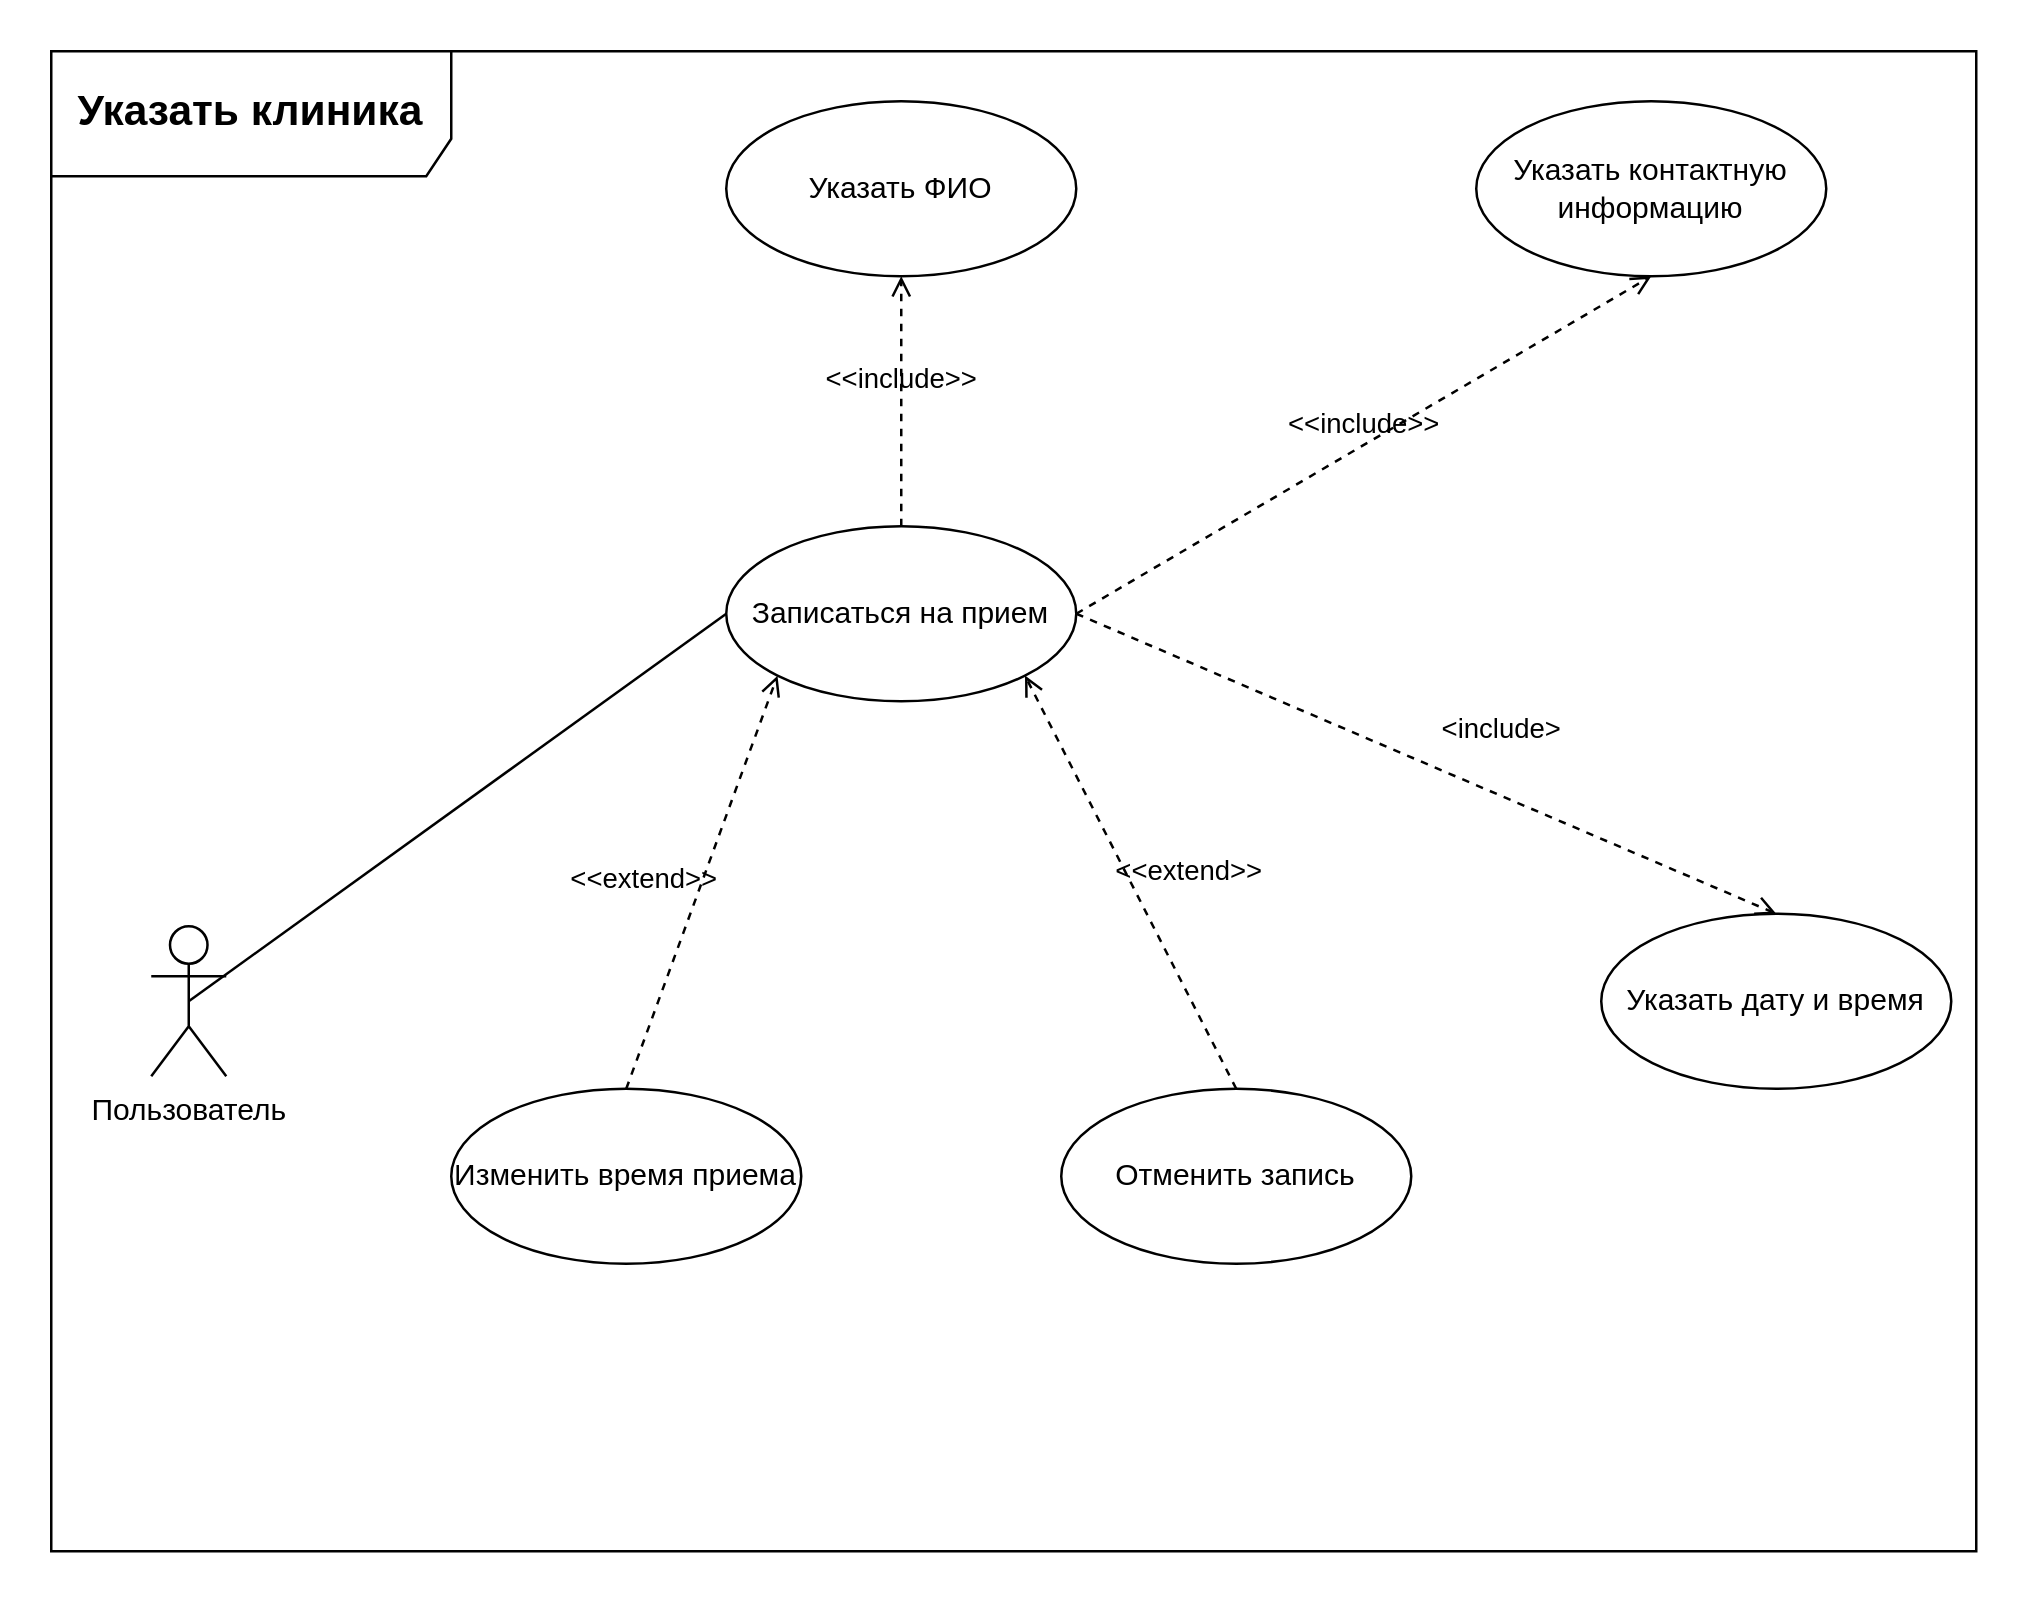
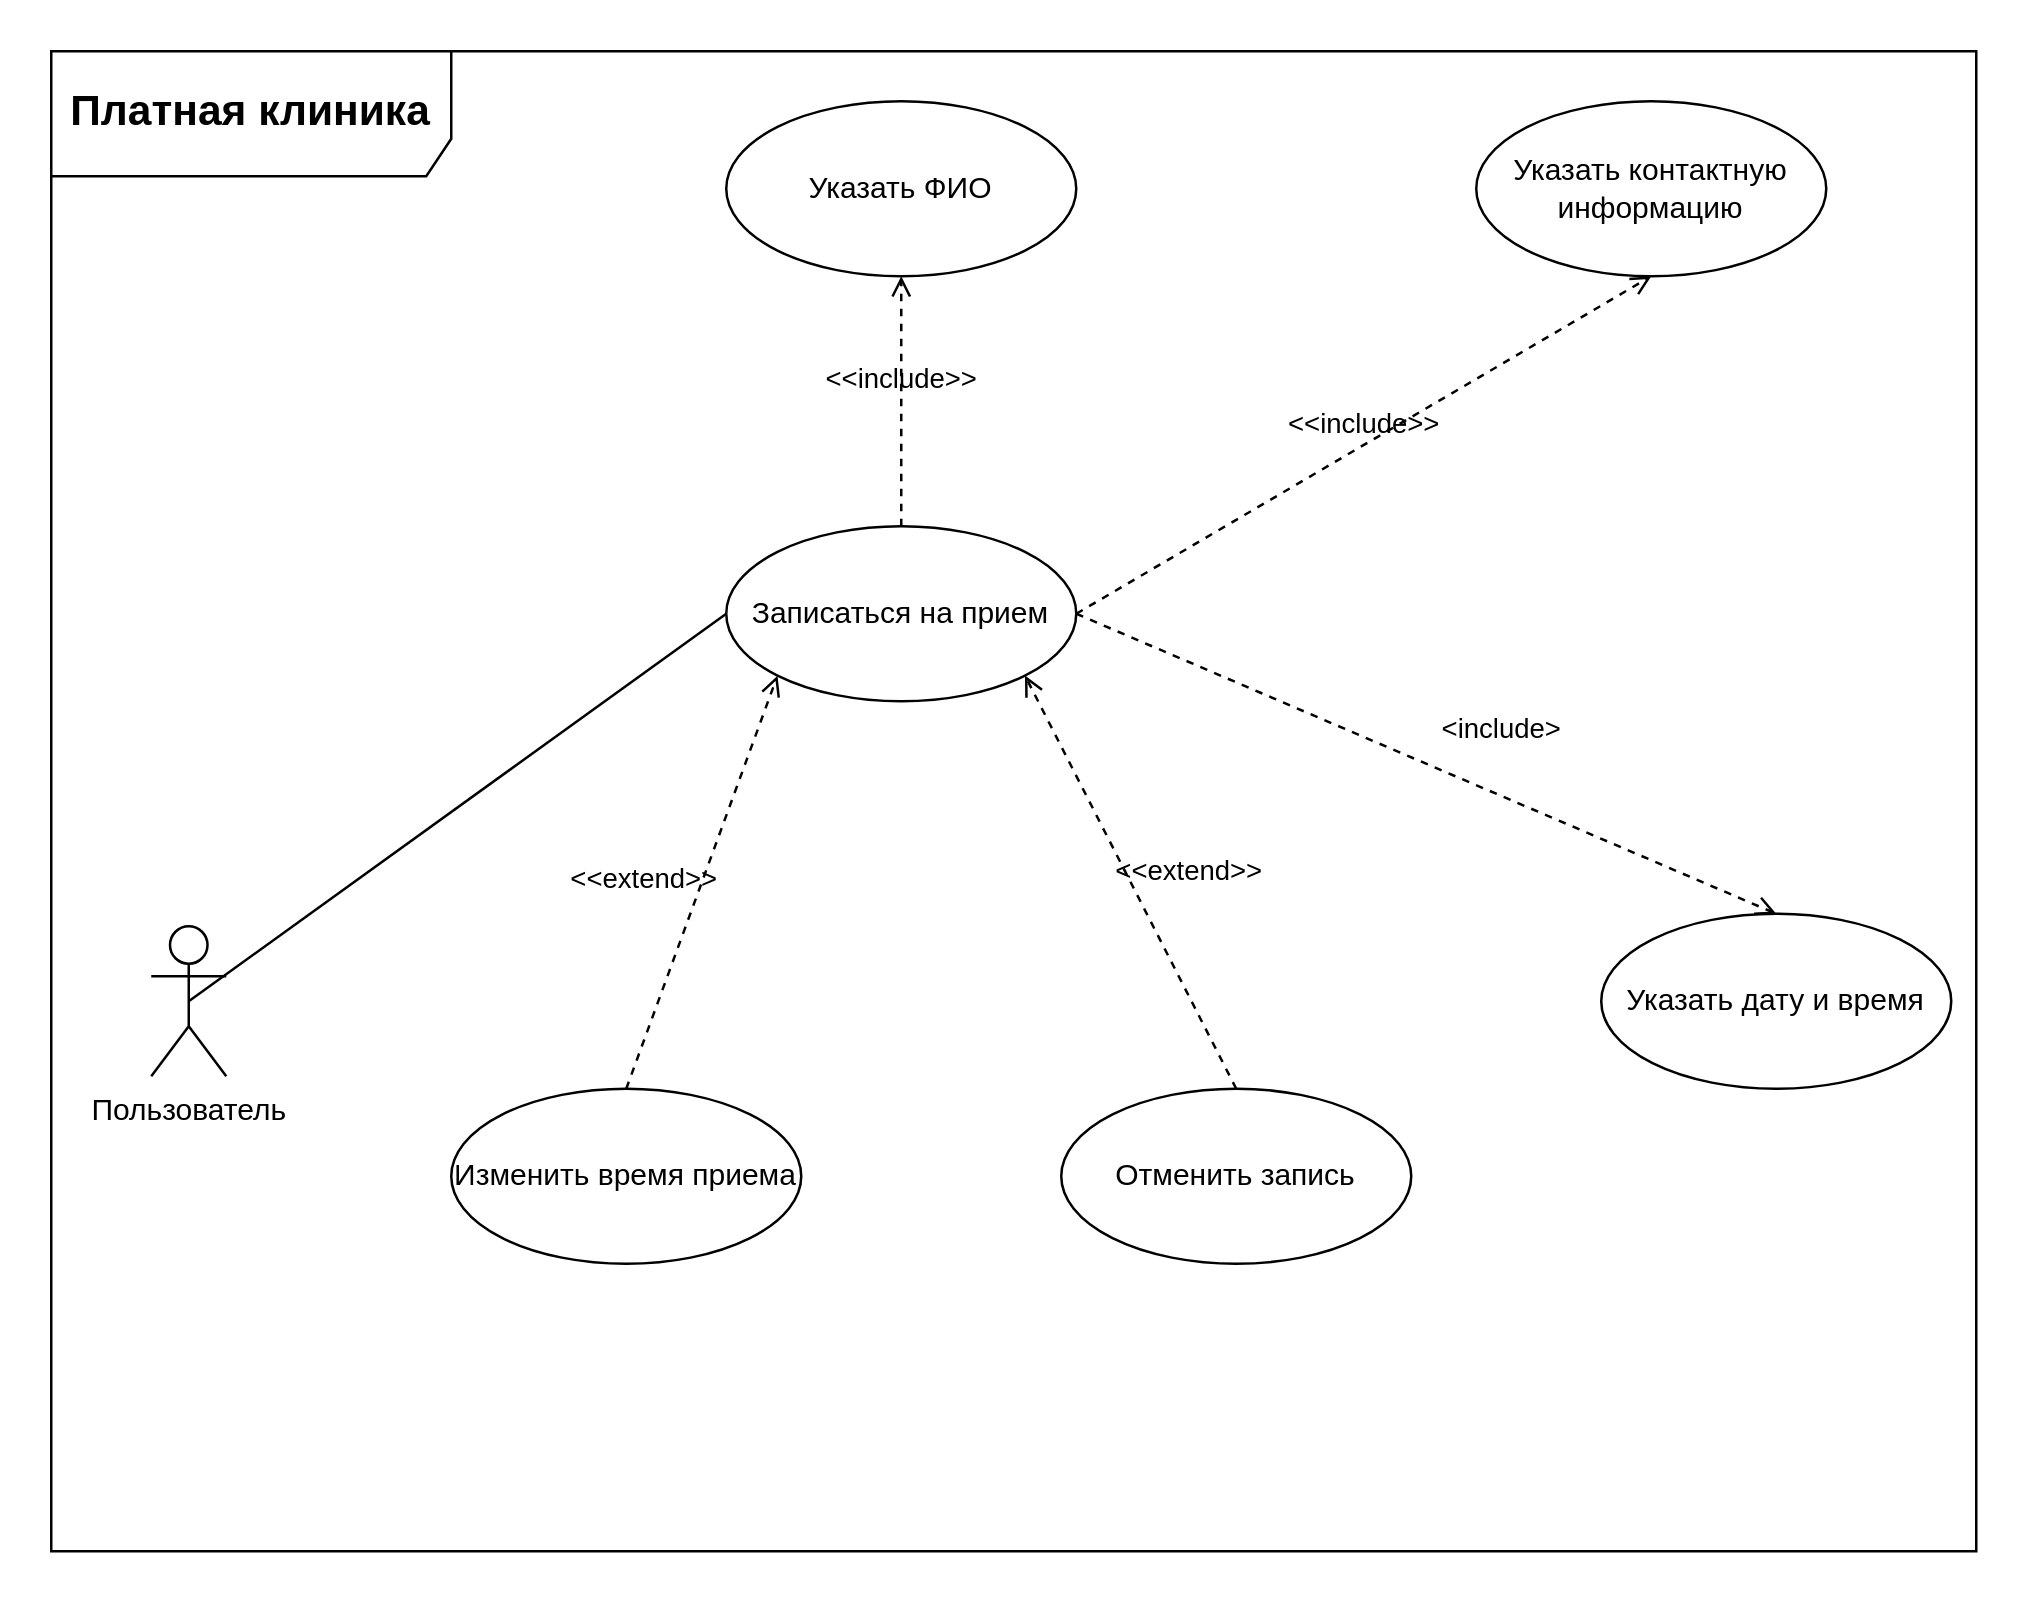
- <mxCell id="16" value="&lt;font style=&quot;font-size: 17px;&quot;&gt;&lt;b&gt;Указать клиника&lt;/b&gt;&lt;/font&gt;" style="shape=umlFrame;whiteSpace=wrap;html=1;pointerEvents=0;width=160;height=50;" parent="1" vertex="1"><mxGeometry x="20" y="20" width="770" height="600" as="geometry" /></mxCell>
+ <mxCell id="16" value="&lt;font style=&quot;font-size: 17px;&quot;&gt;&lt;b&gt;Платная клиника&lt;/b&gt;&lt;/font&gt;" style="shape=umlFrame;whiteSpace=wrap;html=1;pointerEvents=0;width=160;height=50;" parent="1" vertex="1"><mxGeometry x="20" y="20" width="770" height="600" as="geometry" /></mxCell>
